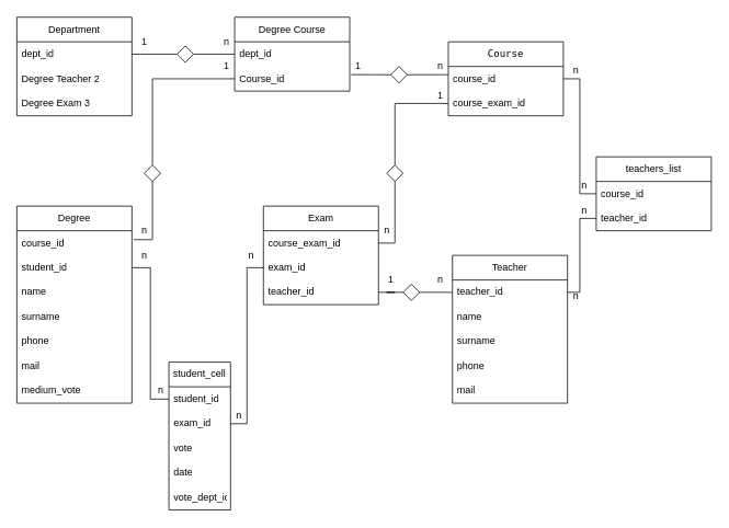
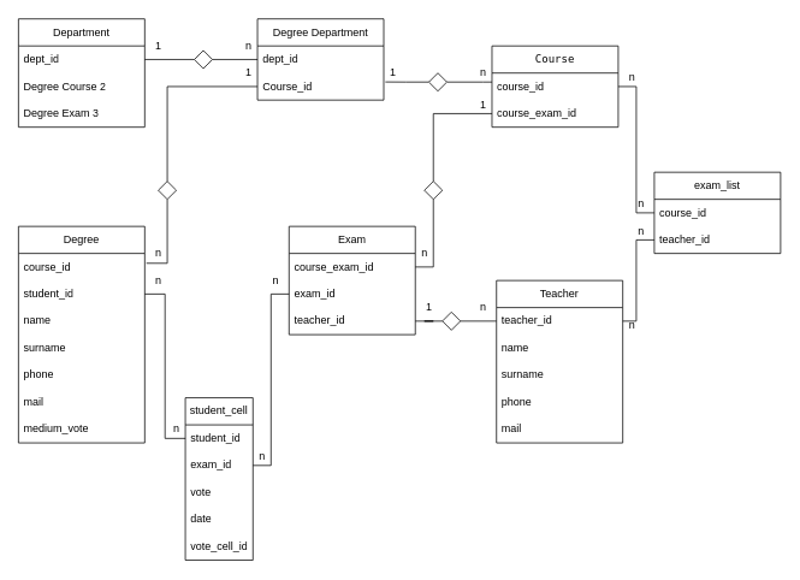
- <mxCell id="6" value="Degree Course" style="swimlane;fontStyle=0;childLayout=stackLayout;horizontal=1;startSize=30;horizontalStack=0;resizeParent=1;resizeParentMax=0;resizeLast=0;collapsible=1;marginBottom=0;whiteSpace=wrap;html=1;" parent="1" vertex="1"><mxGeometry x="285" y="20" width="140" height="90" as="geometry" /></mxCell>
+ <mxCell id="6" value="Degree Department" style="swimlane;fontStyle=0;childLayout=stackLayout;horizontal=1;startSize=30;horizontalStack=0;resizeParent=1;resizeParentMax=0;resizeLast=0;collapsible=1;marginBottom=0;whiteSpace=wrap;html=1;" parent="1" vertex="1"><mxGeometry x="285" y="20" width="140" height="90" as="geometry" /></mxCell>
- <mxCell id="4" value="Degree Teacher 2" style="text;strokeColor=none;fillColor=none;align=left;verticalAlign=middle;spacingLeft=4;spacingRight=4;overflow=hidden;points=[[0,0.5],[1,0.5]];portConstraint=eastwest;rotatable=0;whiteSpace=wrap;html=1;" parent="2" vertex="1"><mxGeometry y="60" width="140" height="30" as="geometry" /></mxCell>
+ <mxCell id="4" value="Degree Course 2" style="text;strokeColor=none;fillColor=none;align=left;verticalAlign=middle;spacingLeft=4;spacingRight=4;overflow=hidden;points=[[0,0.5],[1,0.5]];portConstraint=eastwest;rotatable=0;whiteSpace=wrap;html=1;" parent="2" vertex="1"><mxGeometry y="60" width="140" height="30" as="geometry" /></mxCell>
- <mxCell id="68" value="teachers_list" style="swimlane;fontStyle=0;childLayout=stackLayout;horizontal=1;startSize=30;horizontalStack=0;resizeParent=1;resizeParentMax=0;resizeLast=0;collapsible=1;marginBottom=0;whiteSpace=wrap;html=1;" vertex="1" parent="1"><mxGeometry x="725" y="190" width="140" height="90" as="geometry" /></mxCell>
+ <mxCell id="68" value="exam_list" style="swimlane;fontStyle=0;childLayout=stackLayout;horizontal=1;startSize=30;horizontalStack=0;resizeParent=1;resizeParentMax=0;resizeLast=0;collapsible=1;marginBottom=0;whiteSpace=wrap;html=1;" vertex="1" parent="1"><mxGeometry x="725" y="190" width="140" height="90" as="geometry" /></mxCell>
- <mxCell id="63" value="vote_dept_id" style="text;strokeColor=none;fillColor=none;align=left;verticalAlign=middle;spacingLeft=4;spacingRight=4;overflow=hidden;points=[[0,0.5],[1,0.5]];portConstraint=eastwest;rotatable=0;whiteSpace=wrap;html=1;" vertex="1" parent="58"><mxGeometry y="150" width="75" height="30" as="geometry" /></mxCell>
+ <mxCell id="63" value="vote_cell_id" style="text;strokeColor=none;fillColor=none;align=left;verticalAlign=middle;spacingLeft=4;spacingRight=4;overflow=hidden;points=[[0,0.5],[1,0.5]];portConstraint=eastwest;rotatable=0;whiteSpace=wrap;html=1;" vertex="1" parent="58"><mxGeometry y="150" width="75" height="30" as="geometry" /></mxCell>
